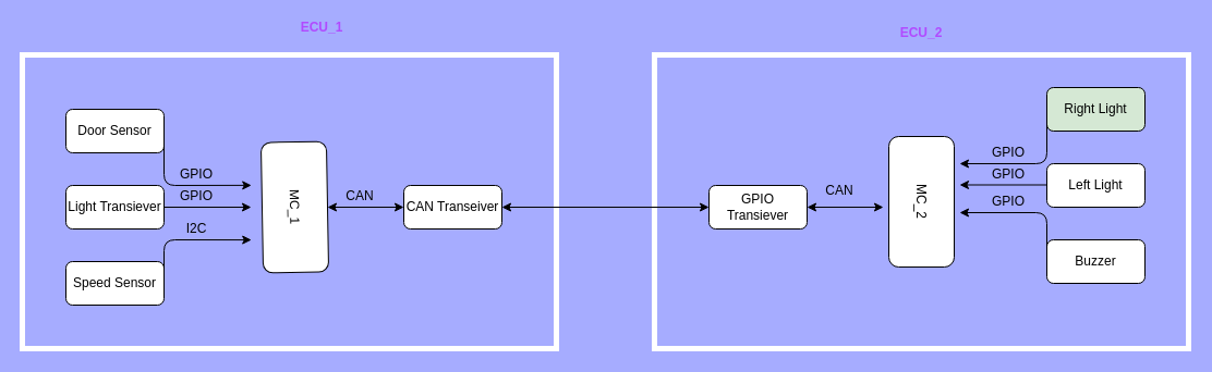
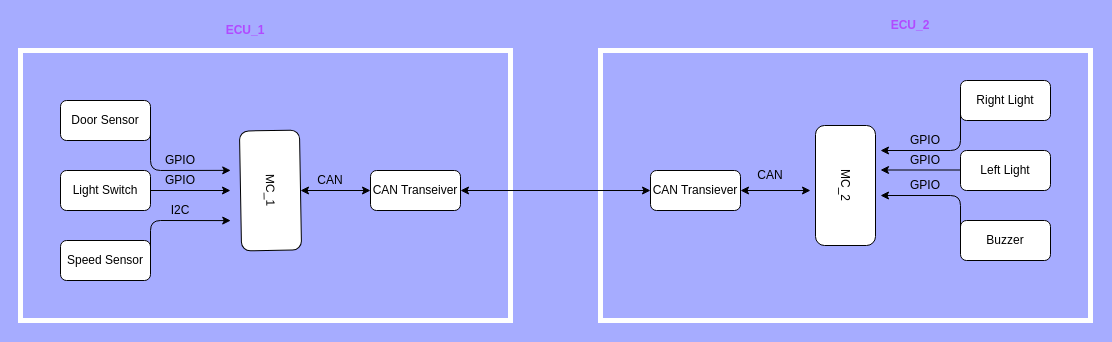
- <mxCell id="14" value="&lt;b&gt;&lt;font color=&quot;#b14aff&quot;&gt;ECU_1&lt;/font&gt;&lt;/b&gt;" style="text;html=1;strokeColor=none;fillColor=none;align=center;verticalAlign=middle;whiteSpace=wrap;rounded=0;" parent="1" vertex="1"><mxGeometry x="275" y="15" width="40" height="20" as="geometry" /></mxCell>
+ <mxCell id="14" value="&lt;b&gt;&lt;font color=&quot;#b14aff&quot;&gt;ECU_1&lt;/font&gt;&lt;/b&gt;" style="text;html=1;strokeColor=none;fillColor=none;align=center;verticalAlign=middle;whiteSpace=wrap;rounded=0;" parent="1" vertex="1"><mxGeometry x="225" y="20" width="40" height="20" as="geometry" /></mxCell>
- <mxCell id="15" value="&lt;b&gt;&lt;font color=&quot;#b14aff&quot;&gt;ECU_2&lt;/font&gt;&lt;/b&gt;" style="text;html=1;strokeColor=none;fillColor=none;align=center;verticalAlign=middle;whiteSpace=wrap;rounded=0;" parent="1" vertex="1"><mxGeometry x="825" y="20" width="40" height="20" as="geometry" /></mxCell>
+ <mxCell id="15" value="&lt;b&gt;&lt;font color=&quot;#b14aff&quot;&gt;ECU_2&lt;/font&gt;&lt;/b&gt;" style="text;html=1;strokeColor=none;fillColor=none;align=center;verticalAlign=middle;whiteSpace=wrap;rounded=0;" parent="1" vertex="1"><mxGeometry x="890" y="15" width="40" height="20" as="geometry" /></mxCell>
- <mxCell id="7" value="Right Light" style="rounded=1;whiteSpace=wrap;html=1;fillColor=#d5e8d4;" parent="1" vertex="1"><mxGeometry x="960" y="80" width="90" height="40" as="geometry" /></mxCell>
+ <mxCell id="7" value="Right Light" style="rounded=1;whiteSpace=wrap;html=1;" parent="1" vertex="1"><mxGeometry x="960" y="80" width="90" height="40" as="geometry" /></mxCell>
- <mxCell id="5" value="Light Transiever" style="rounded=1;whiteSpace=wrap;html=1;" parent="1" vertex="1"><mxGeometry x="60" y="170" width="90" height="40" as="geometry" /></mxCell>
+ <mxCell id="5" value="Light Switch" style="rounded=1;whiteSpace=wrap;html=1;" parent="1" vertex="1"><mxGeometry x="60" y="170" width="90" height="40" as="geometry" /></mxCell>
- <mxCell id="11" value="GPIO Transiever" style="rounded=1;whiteSpace=wrap;html=1;" parent="1" vertex="1"><mxGeometry x="650" y="170" width="90" height="40" as="geometry" /></mxCell>
+ <mxCell id="11" value="CAN Transiever" style="rounded=1;whiteSpace=wrap;html=1;" parent="1" vertex="1"><mxGeometry x="650" y="170" width="90" height="40" as="geometry" /></mxCell>
